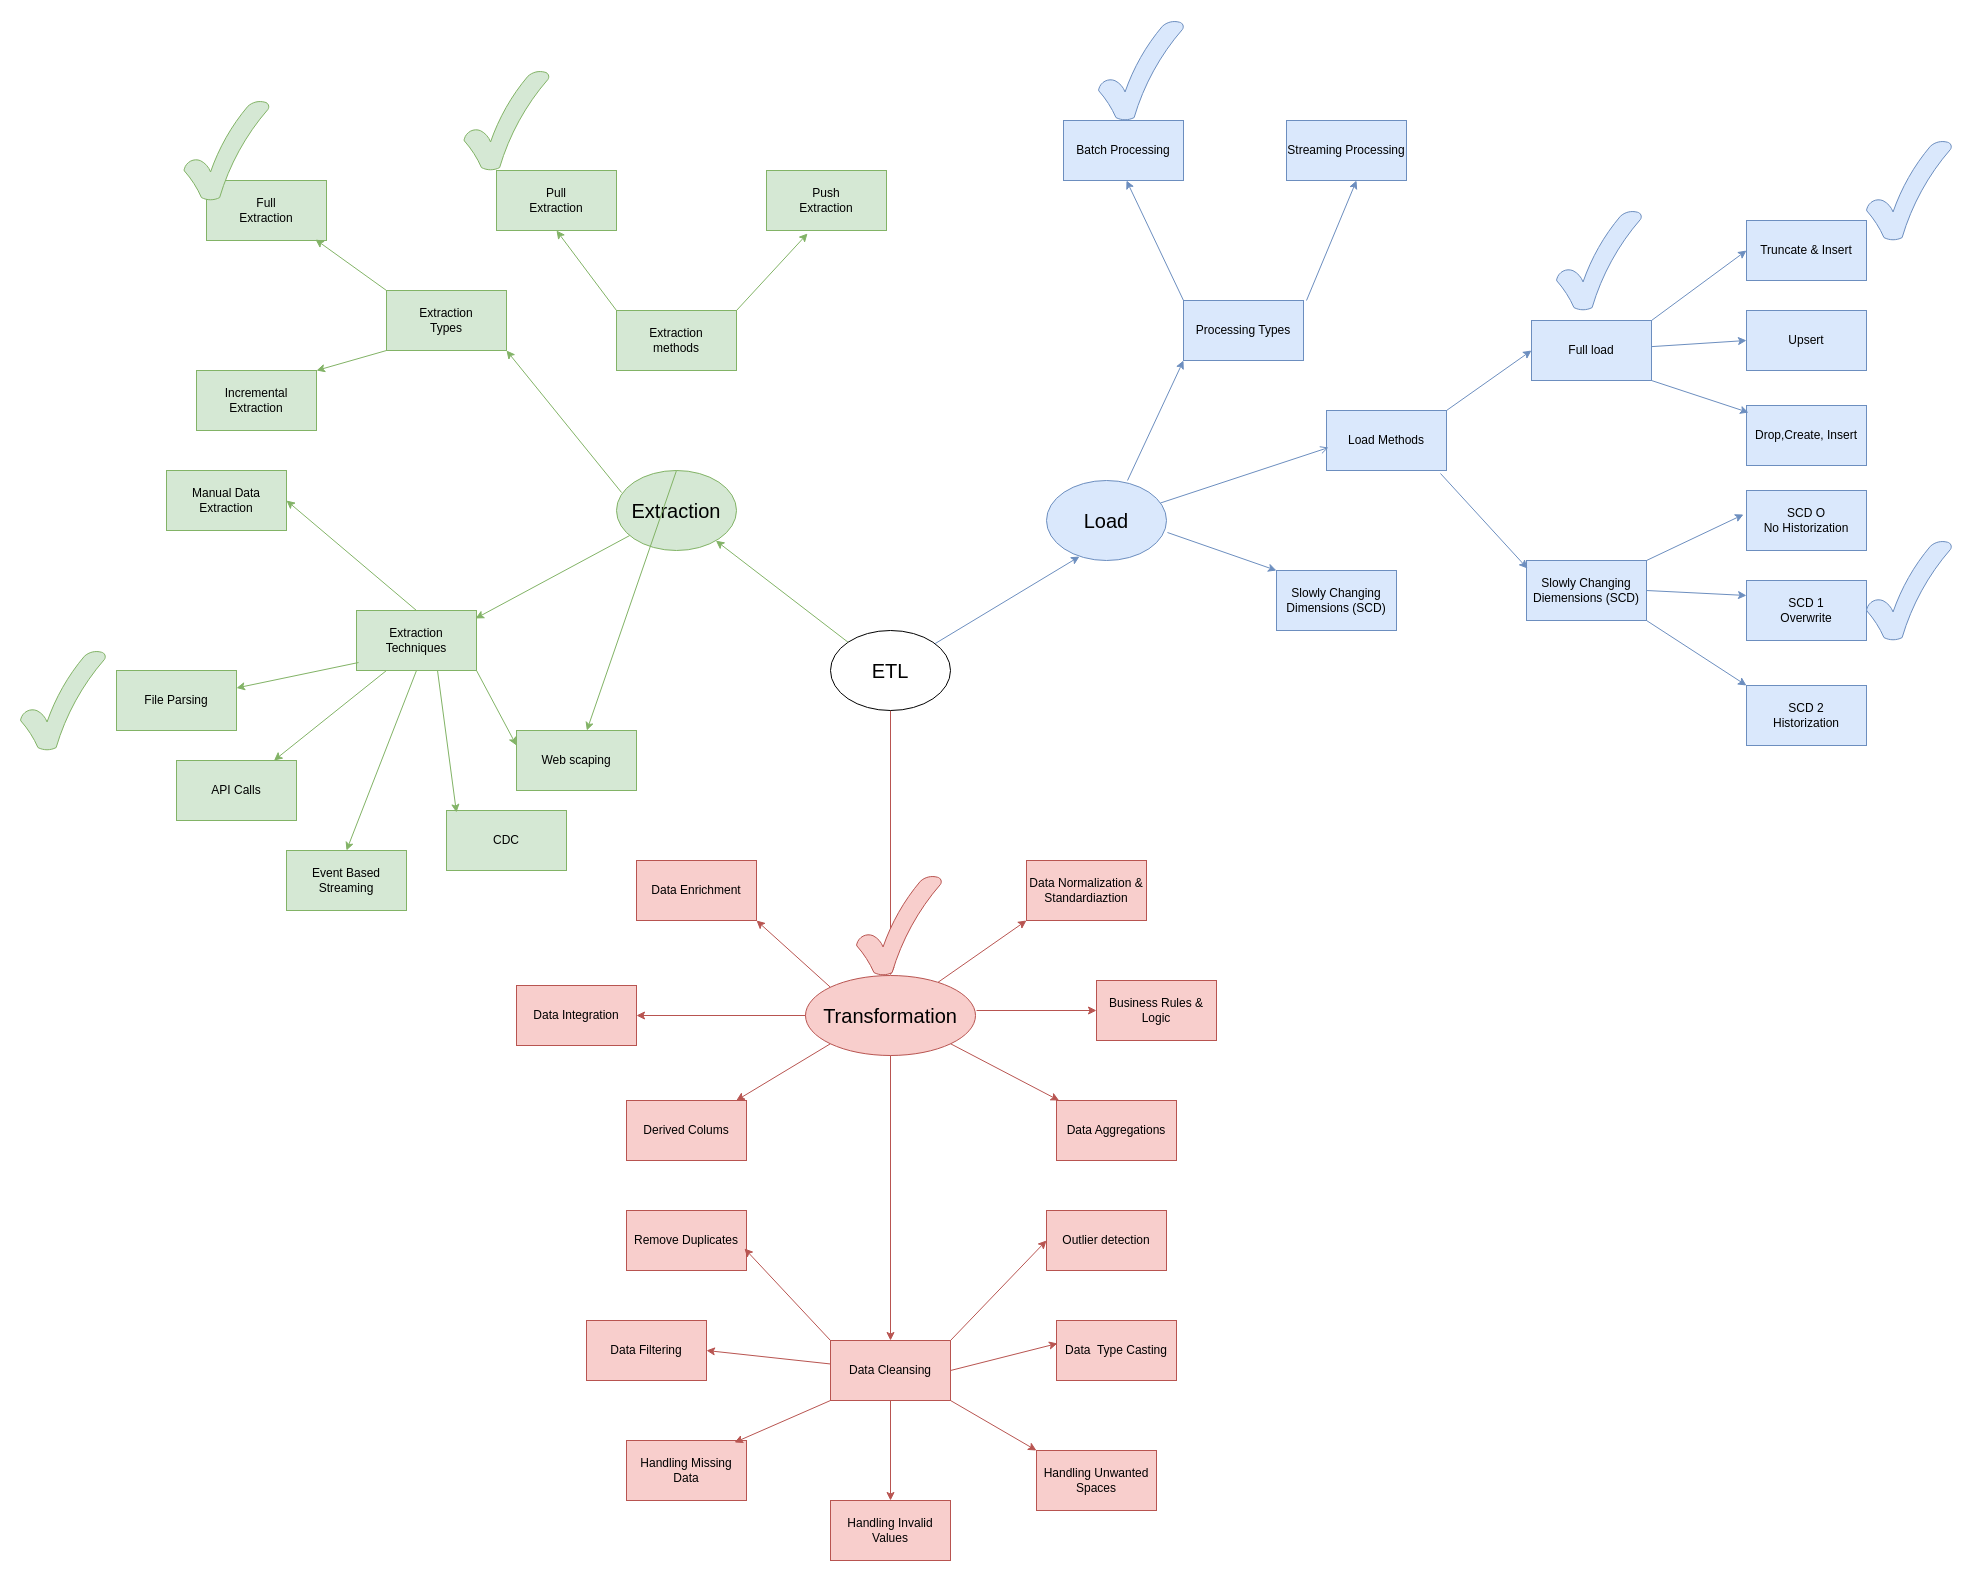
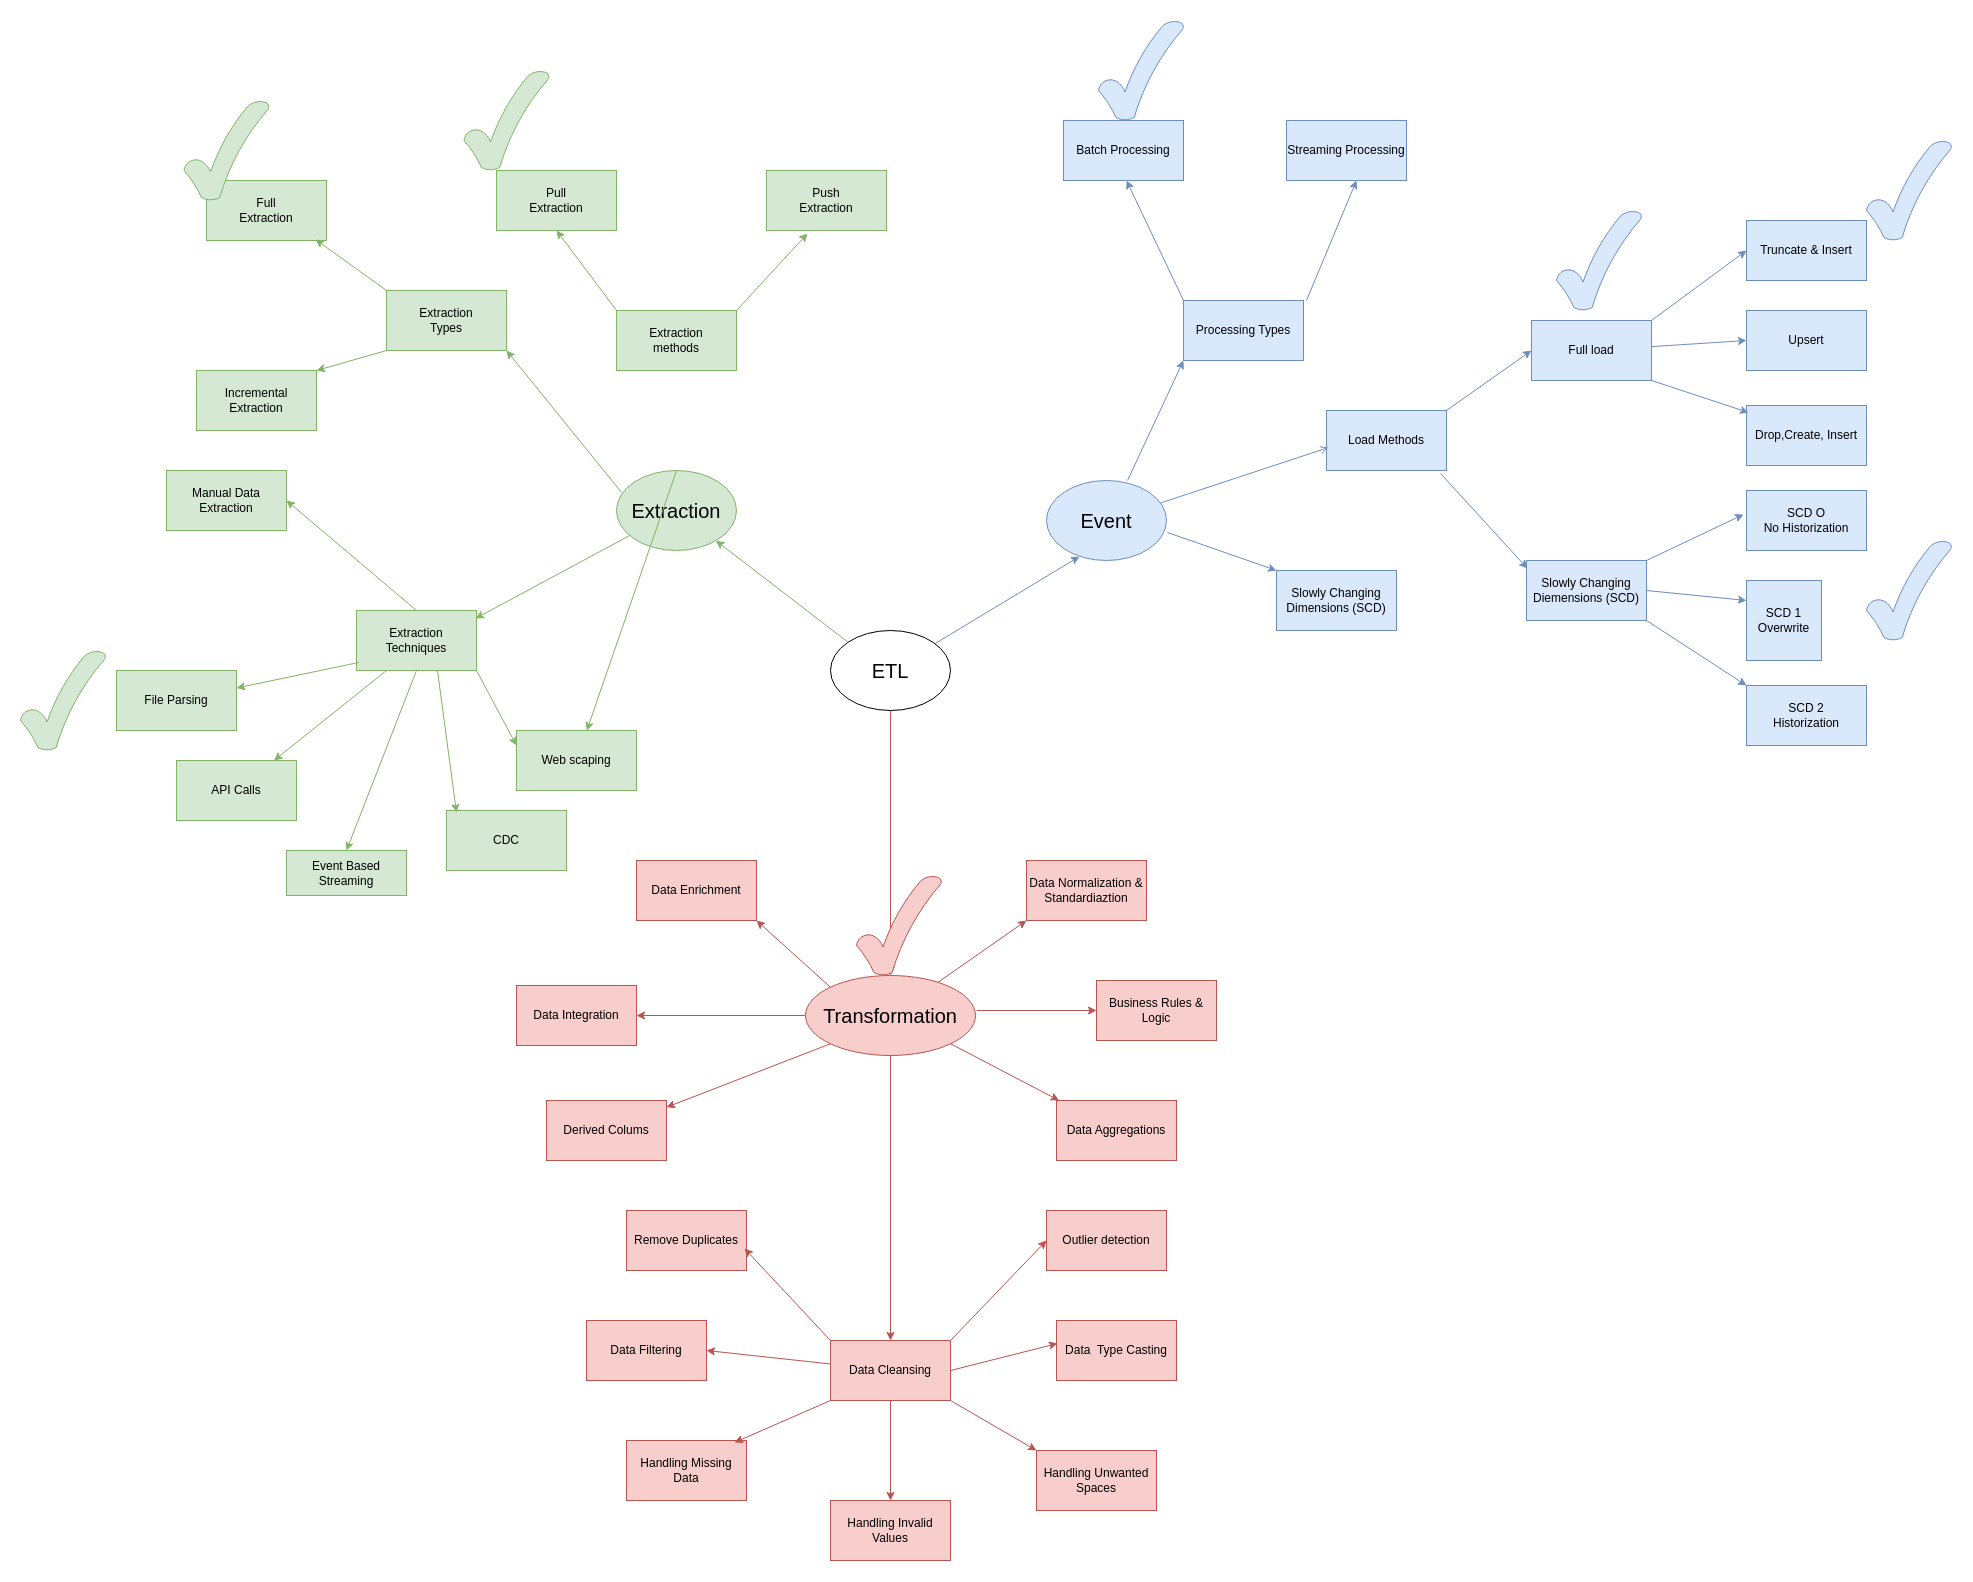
- <mxCell id="4" value="&lt;font style=&quot;font-size: 20px;&quot;&gt;Load&lt;/font&gt;" style="ellipse;whiteSpace=wrap;html=1;fillColor=#dae8fc;strokeColor=#6c8ebf;" vertex="1" parent="1"><mxGeometry x="1046" y="480" width="120" height="80" as="geometry" /></mxCell>
+ <mxCell id="4" value="&lt;font style=&quot;font-size: 20px;&quot;&gt;Event&lt;/font&gt;" style="ellipse;whiteSpace=wrap;html=1;fillColor=#dae8fc;strokeColor=#6c8ebf;" vertex="1" parent="1"><mxGeometry x="1046" y="480" width="120" height="80" as="geometry" /></mxCell>
- <mxCell id="84" value="SCD 1&lt;div&gt;Overwrite&lt;/div&gt;" style="rounded=0;whiteSpace=wrap;html=1;fillColor=#dae8fc;strokeColor=#6c8ebf;" vertex="1" parent="1"><mxGeometry x="1746" y="580" width="120" height="60" as="geometry" /></mxCell>
+ <mxCell id="84" value="SCD 1&lt;div&gt;Overwrite&lt;/div&gt;" style="rounded=0;whiteSpace=wrap;html=1;fillColor=#dae8fc;strokeColor=#6c8ebf;" vertex="1" parent="1"><mxGeometry x="1746" y="580" width="75" height="80" as="geometry" /></mxCell>
- <mxCell id="25" value="&lt;div&gt;Event Based Streaming&lt;/div&gt;" style="rounded=0;whiteSpace=wrap;html=1;fillColor=#d5e8d4;strokeColor=#82b366;" vertex="1" parent="1"><mxGeometry x="286" y="850" width="120" height="60" as="geometry" /></mxCell>
+ <mxCell id="25" value="&lt;div&gt;Event Based Streaming&lt;/div&gt;" style="rounded=0;whiteSpace=wrap;html=1;fillColor=#d5e8d4;strokeColor=#82b366;" vertex="1" parent="1"><mxGeometry x="286" y="850" width="120" height="45" as="geometry" /></mxCell>
- <mxCell id="37" value="Derived Colums" style="rounded=0;whiteSpace=wrap;html=1;fillColor=#f8cecc;strokeColor=#b85450;" vertex="1" parent="1"><mxGeometry x="626" y="1100" width="120" height="60" as="geometry" /></mxCell>
+ <mxCell id="37" value="Derived Colums" style="rounded=0;whiteSpace=wrap;html=1;fillColor=#f8cecc;strokeColor=#b85450;" vertex="1" parent="1"><mxGeometry x="546" y="1100" width="120" height="60" as="geometry" /></mxCell>
